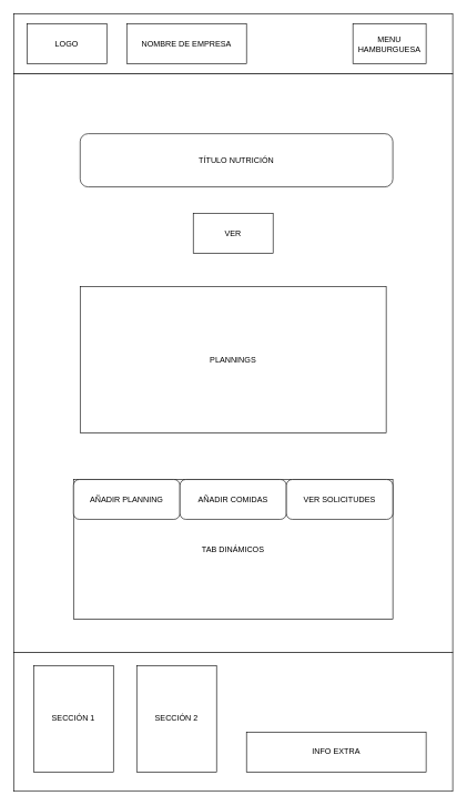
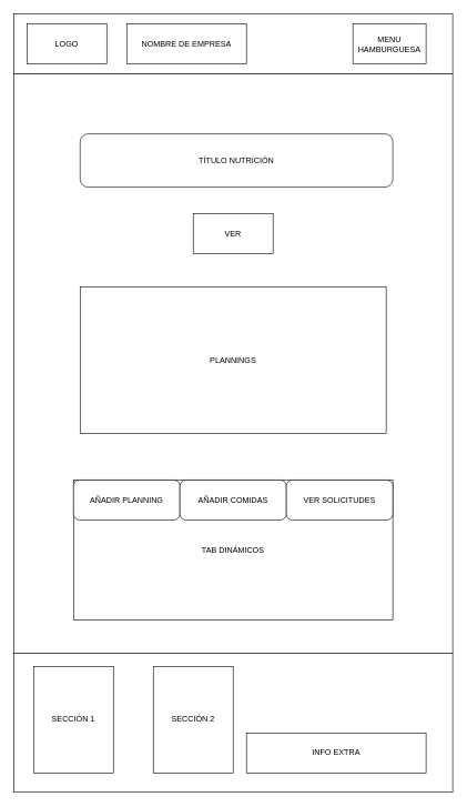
- <mxCell id="8" value="SECCIÓN 2" style="rounded=0;whiteSpace=wrap;html=1;" vertex="1" parent="1"><mxGeometry x="205" y="1000" width="120" height="160" as="geometry" /></mxCell>
+ <mxCell id="8" value="SECCIÓN 2" style="rounded=0;whiteSpace=wrap;html=1;" vertex="1" parent="1"><mxGeometry x="230" y="1000" width="120" height="160" as="geometry" /></mxCell>
